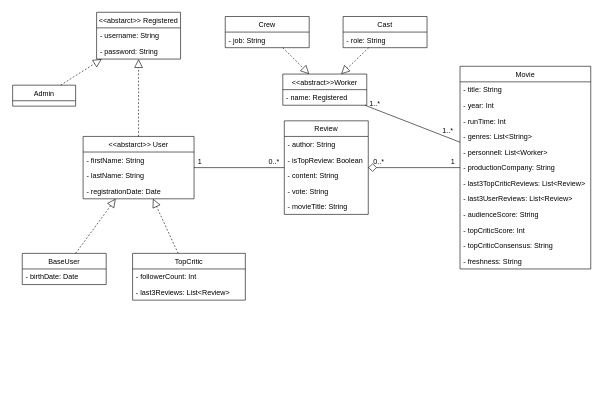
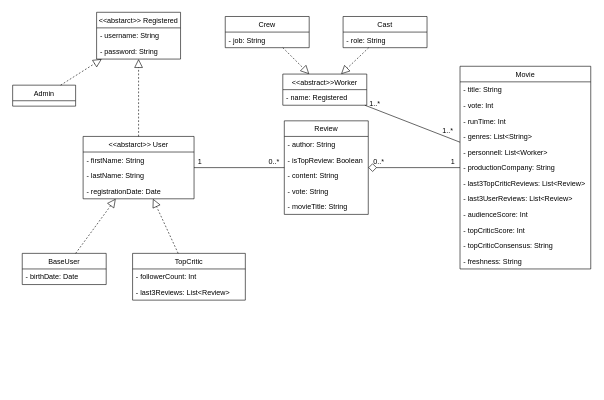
- <mxCell id="23" value="- year: Int" style="text;strokeColor=none;fillColor=none;align=left;verticalAlign=top;spacingLeft=4;spacingRight=4;overflow=hidden;rotatable=0;points=[[0,0.5],[1,0.5]];portConstraint=eastwest;" parent="21" vertex="1"><mxGeometry y="52" width="218" height="26" as="geometry" /></mxCell>
+ <mxCell id="23" value="- vote: Int" style="text;strokeColor=none;fillColor=none;align=left;verticalAlign=top;spacingLeft=4;spacingRight=4;overflow=hidden;rotatable=0;points=[[0,0.5],[1,0.5]];portConstraint=eastwest;" parent="21" vertex="1"><mxGeometry y="52" width="218" height="26" as="geometry" /></mxCell>
- <mxCell id="30" value="- audienceScore: String" style="text;strokeColor=none;fillColor=none;align=left;verticalAlign=top;spacingLeft=4;spacingRight=4;overflow=hidden;rotatable=0;points=[[0,0.5],[1,0.5]];portConstraint=eastwest;" parent="21" vertex="1"><mxGeometry y="234" width="218" height="26" as="geometry" /></mxCell>
+ <mxCell id="30" value="- audienceScore: Int" style="text;strokeColor=none;fillColor=none;align=left;verticalAlign=top;spacingLeft=4;spacingRight=4;overflow=hidden;rotatable=0;points=[[0,0.5],[1,0.5]];portConstraint=eastwest;" parent="21" vertex="1"><mxGeometry y="234" width="218" height="26" as="geometry" /></mxCell>
